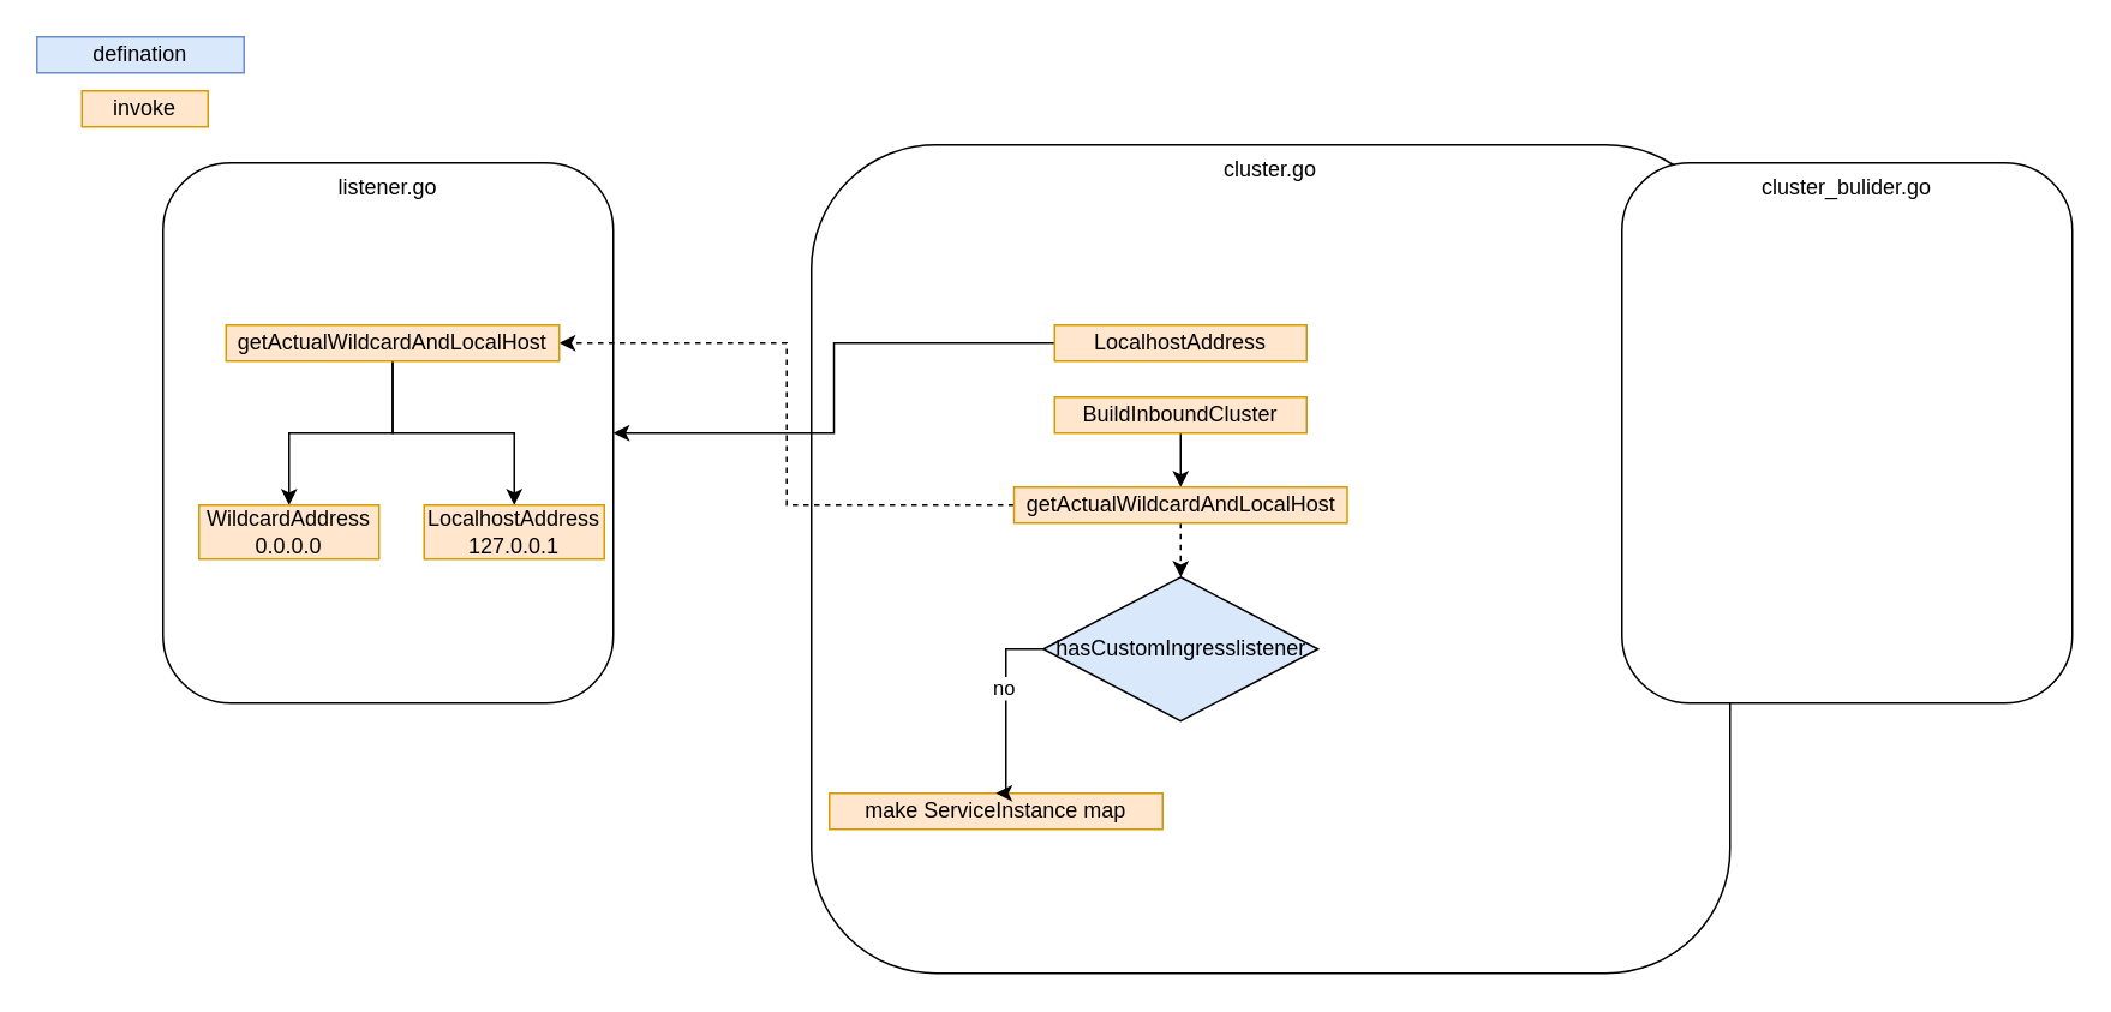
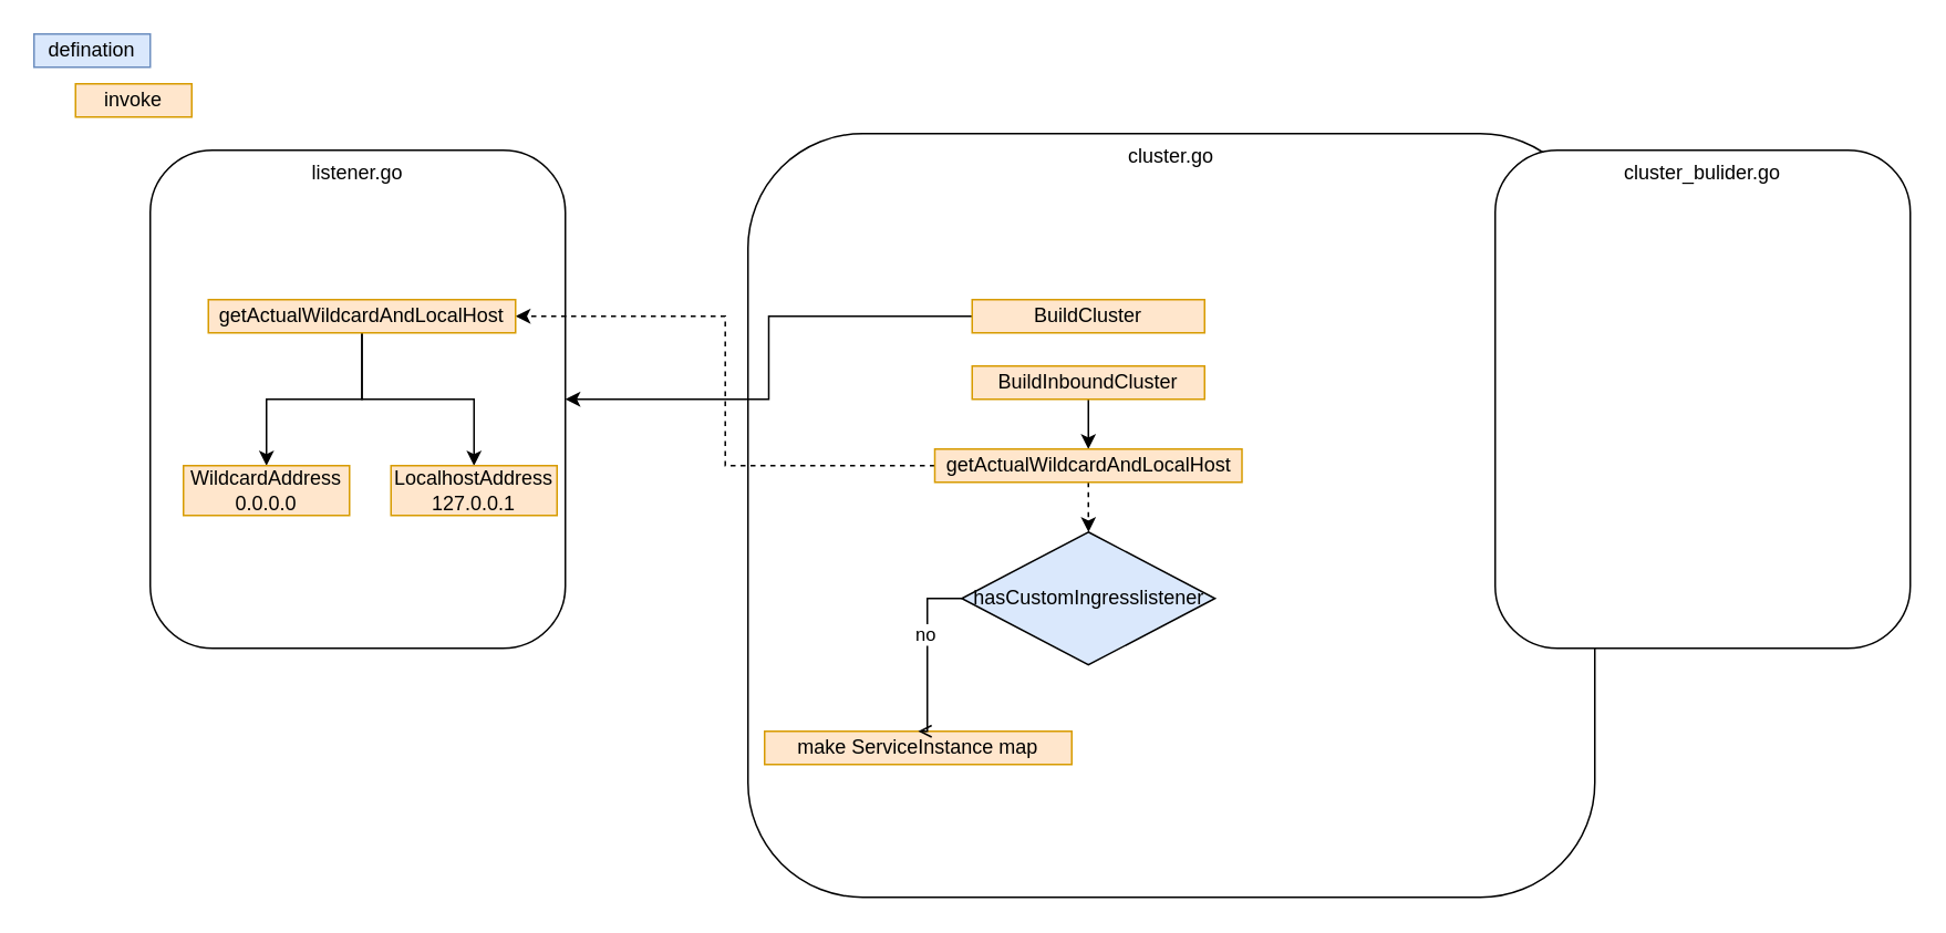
- <mxCell id="15" value="defination" style="text;html=1;strokeColor=#6c8ebf;fillColor=#dae8fc;align=center;verticalAlign=middle;whiteSpace=wrap;rounded=0;" vertex="1" parent="1"><mxGeometry x="20" y="20" width="115" height="20" as="geometry" /></mxCell>
+ <mxCell id="15" value="defination" style="text;html=1;strokeColor=#6c8ebf;fillColor=#dae8fc;align=center;verticalAlign=middle;whiteSpace=wrap;rounded=0;" vertex="1" parent="1"><mxGeometry x="20" y="20" width="70" height="20" as="geometry" /></mxCell>
- <mxCell id="5" value="LocalhostAddress" style="text;html=1;strokeColor=#d79b00;fillColor=#ffe6cc;align=center;verticalAlign=middle;whiteSpace=wrap;rounded=0;" vertex="1" parent="1"><mxGeometry x="585" y="180" width="140" height="20" as="geometry" /></mxCell>
+ <mxCell id="5" value="BuildCluster" style="text;html=1;strokeColor=#d79b00;fillColor=#ffe6cc;align=center;verticalAlign=middle;whiteSpace=wrap;rounded=0;" vertex="1" parent="1"><mxGeometry x="585" y="180" width="140" height="20" as="geometry" /></mxCell>
- <mxCell id="20" style="edgeStyle=orthogonalEdgeStyle;rounded=0;orthogonalLoop=1;jettySize=auto;html=1;entryX=0.5;entryY=0;entryDx=0;entryDy=0;" edge="1" parent="1" source="22" target="19"><mxGeometry relative="1" as="geometry"><Array as="points"><mxPoint x="558" y="360" /><mxPoint x="558" y="440" /></Array></mxGeometry></mxCell>
+ <mxCell id="20" style="edgeStyle=orthogonalEdgeStyle;rounded=0;orthogonalLoop=1;jettySize=auto;html=1;entryX=0.5;entryY=0;entryDx=0;entryDy=0;endArrow=open;" edge="1" parent="1" source="22" target="19"><mxGeometry relative="1" as="geometry"><Array as="points"><mxPoint x="558" y="360" /><mxPoint x="558" y="440" /></Array></mxGeometry></mxCell>
